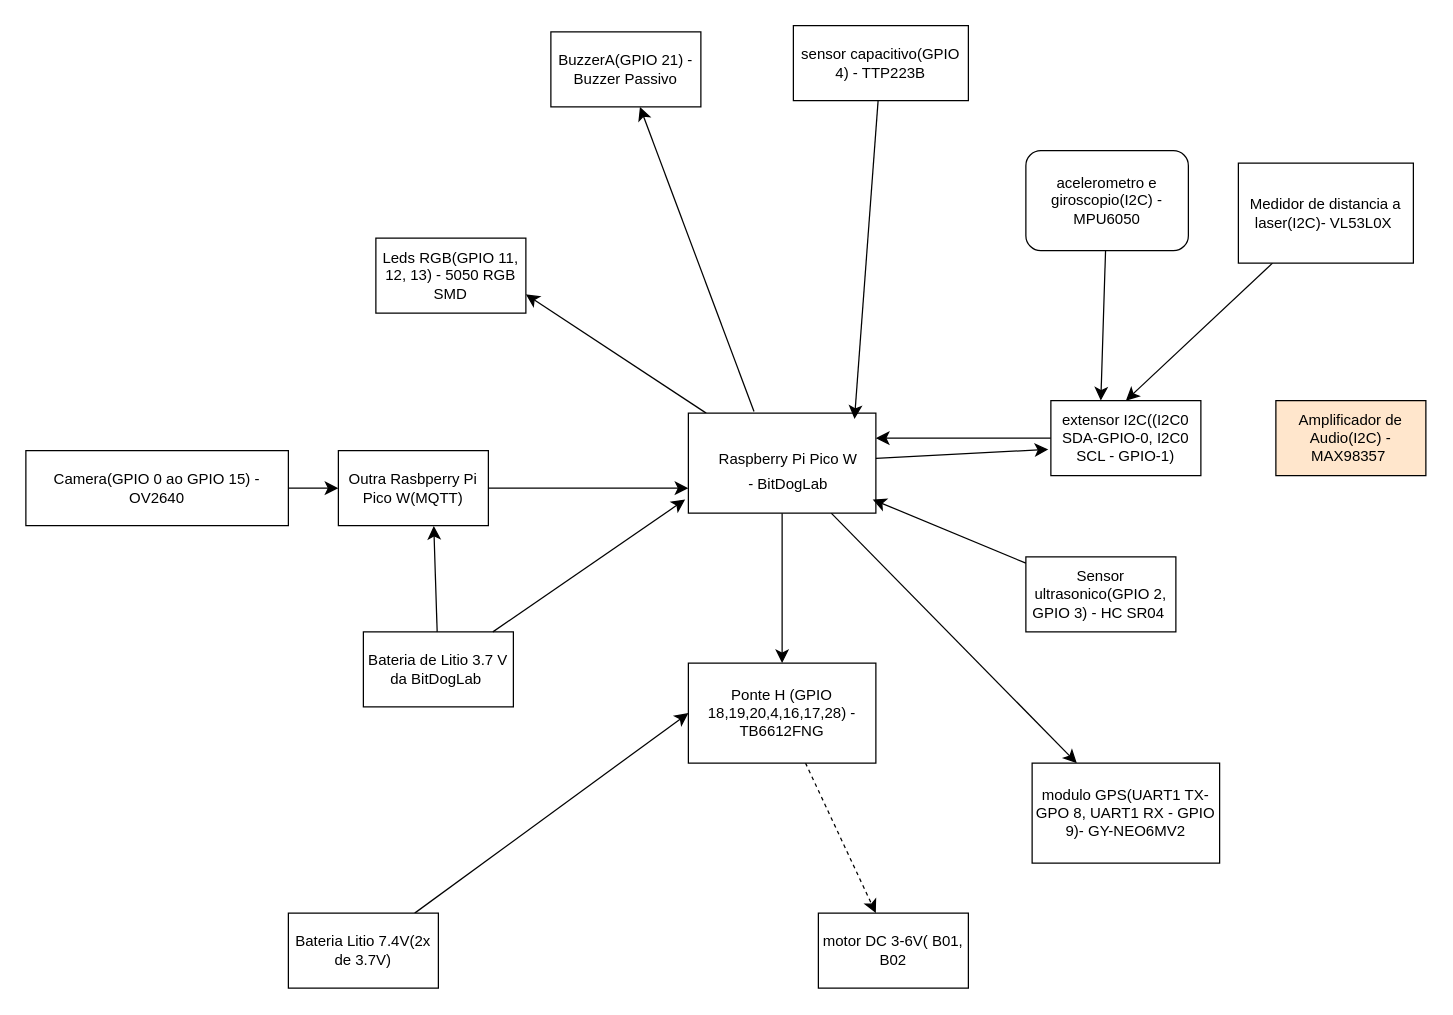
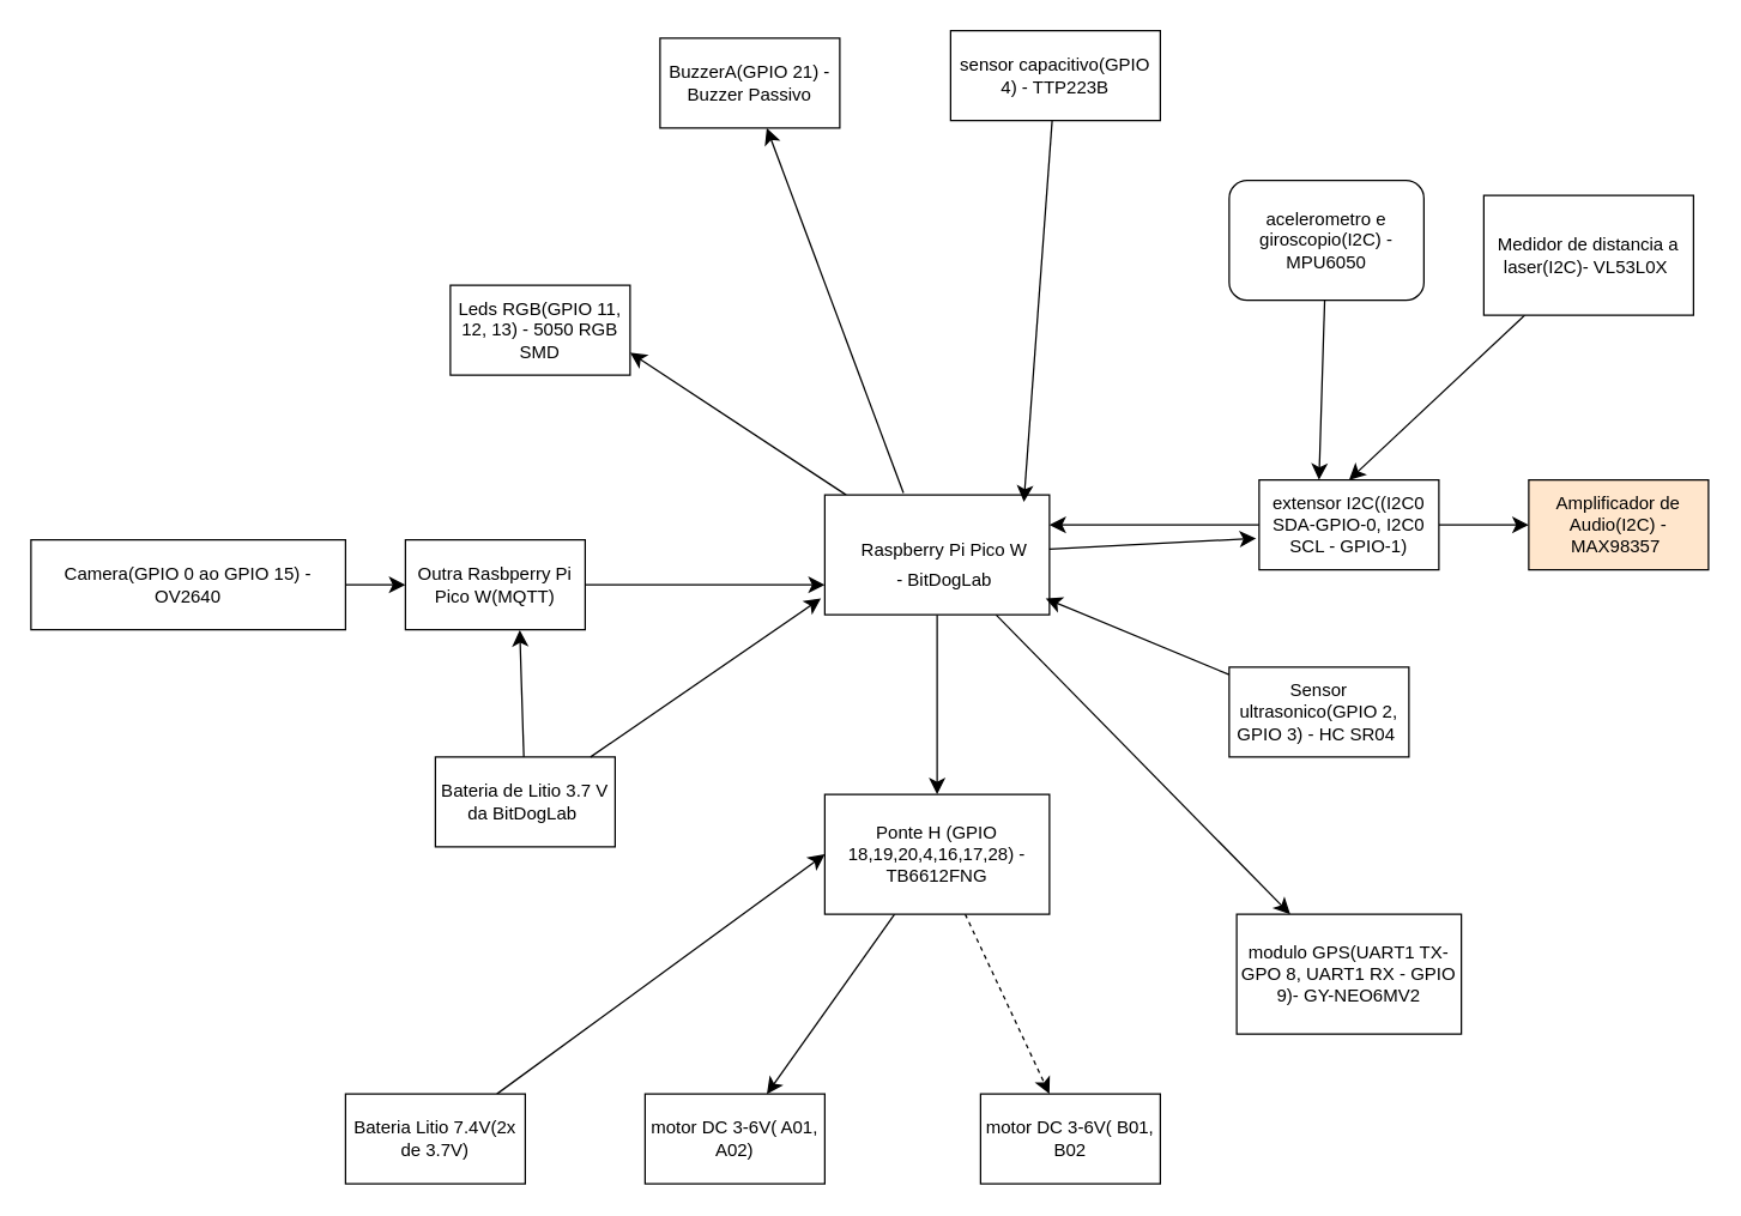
+ <mxCell id="12" value="" style="edgeStyle=none;curved=1;rounded=0;orthogonalLoop=1;jettySize=auto;html=1;fontSize=12;startSize=8;endSize=8;" edge="1" parent="1" source="13" target="36"><mxGeometry relative="1" as="geometry" /></mxCell>
+ <mxCell id="23" value="" style="edgeStyle=none;curved=1;rounded=0;orthogonalLoop=1;jettySize=auto;html=1;fontSize=12;startSize=8;endSize=8;" edge="1" parent="1" source="25" target="26"><mxGeometry relative="1" as="geometry" /></mxCell>
+ <mxCell id="26" value="motor DC 3-6V( A01, A02)" style="whiteSpace=wrap;html=1;rounded=0;" vertex="1" parent="1"><mxGeometry x="430" y="730" width="120" height="60" as="geometry" /></mxCell>
